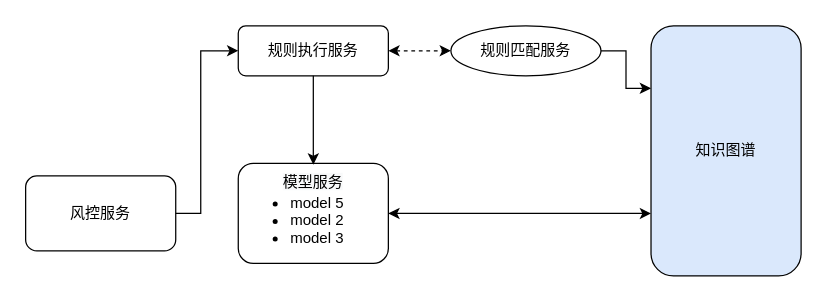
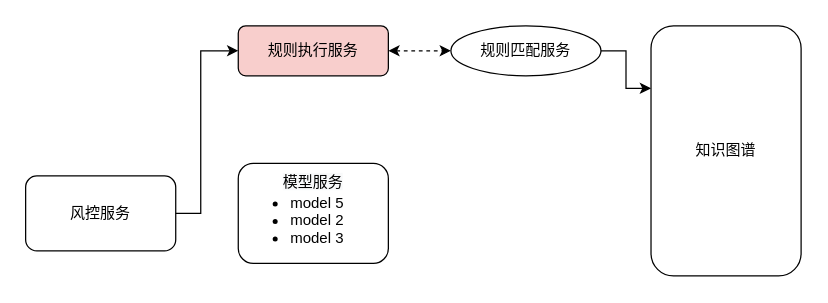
- <mxCell id="2" value="规则执行服务" style="rounded=1;whiteSpace=wrap;html=1;" vertex="1" parent="1"><mxGeometry x="190" y="20" width="120" height="40" as="geometry" /></mxCell>
+ <mxCell id="2" value="规则执行服务" style="rounded=1;whiteSpace=wrap;html=1;fillColor=#f8cecc;" vertex="1" parent="1"><mxGeometry x="190" y="20" width="120" height="40" as="geometry" /></mxCell>
- <mxCell id="10" value="" style="endArrow=classic;html=1;rounded=0;exitX=0.5;exitY=1;exitDx=0;exitDy=0;entryX=0.5;entryY=0;entryDx=0;entryDy=0;" edge="1" parent="1" source="2" target="6"><mxGeometry width="50" height="50" relative="1" as="geometry"><mxPoint x="200" y="260" as="sourcePoint" /><mxPoint x="250" y="210" as="targetPoint" /></mxGeometry></mxCell>
- <mxCell id="12" value="知识图谱" style="rounded=1;whiteSpace=wrap;html=1;fillColor=#dae8fc;" vertex="1" parent="1"><mxGeometry x="520" y="20" width="120" height="200" as="geometry" /></mxCell>
+ <mxCell id="12" value="知识图谱" style="rounded=1;whiteSpace=wrap;html=1;" vertex="1" parent="1"><mxGeometry x="520" y="20" width="120" height="200" as="geometry" /></mxCell>
- <mxCell id="14" value="" style="endArrow=classic;startArrow=classic;html=1;rounded=0;entryX=0;entryY=0.75;entryDx=0;entryDy=0;exitX=1;exitY=0.5;exitDx=0;exitDy=0;" edge="1" parent="1" source="7" target="12"><mxGeometry width="50" height="50" relative="1" as="geometry"><mxPoint x="300" y="260" as="sourcePoint" /><mxPoint x="350" y="210" as="targetPoint" /></mxGeometry></mxCell>
